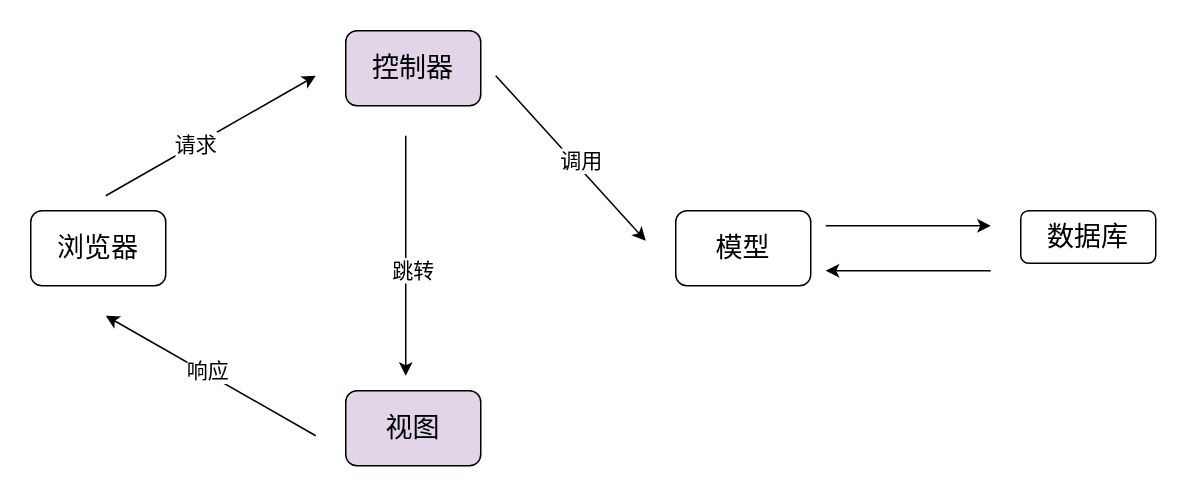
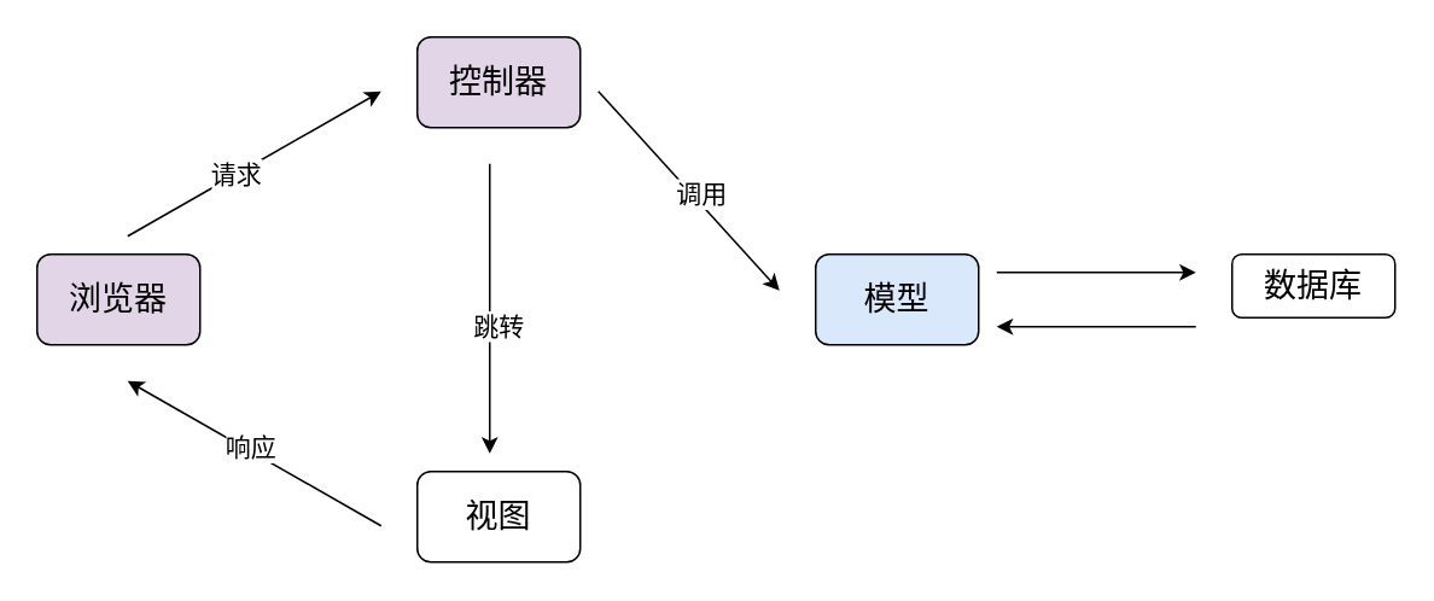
- <mxCell id="2" value="&lt;font style=&quot;font-size: 18px;&quot;&gt;浏览器&lt;/font&gt;" style="rounded=1;whiteSpace=wrap;html=1;" vertex="1" parent="1"><mxGeometry x="20" y="140" width="90" height="50" as="geometry" /></mxCell>
+ <mxCell id="2" value="&lt;font style=&quot;font-size: 18px;&quot;&gt;浏览器&lt;/font&gt;" style="rounded=1;whiteSpace=wrap;html=1;fillColor=#e1d5e7;" vertex="1" parent="1"><mxGeometry x="20" y="140" width="90" height="50" as="geometry" /></mxCell>
- <mxCell id="5" value="&lt;font style=&quot;font-size: 18px;&quot;&gt;模型&lt;/font&gt;" style="rounded=1;whiteSpace=wrap;html=1;" vertex="1" parent="1"><mxGeometry x="450" y="140" width="90" height="50" as="geometry" /></mxCell>
+ <mxCell id="5" value="&lt;font style=&quot;font-size: 18px;&quot;&gt;模型&lt;/font&gt;" style="rounded=1;whiteSpace=wrap;html=1;fillColor=#dae8fc;" vertex="1" parent="1"><mxGeometry x="450" y="140" width="90" height="50" as="geometry" /></mxCell>
- <mxCell id="4" value="&lt;font style=&quot;font-size: 18px;&quot;&gt;视图&lt;/font&gt;" style="rounded=1;whiteSpace=wrap;html=1;fillColor=#e1d5e7;" vertex="1" parent="1"><mxGeometry x="230" y="260" width="90" height="50" as="geometry" /></mxCell>
+ <mxCell id="4" value="&lt;font style=&quot;font-size: 18px;&quot;&gt;视图&lt;/font&gt;" style="rounded=1;whiteSpace=wrap;html=1;" vertex="1" parent="1"><mxGeometry x="230" y="260" width="90" height="50" as="geometry" /></mxCell>
